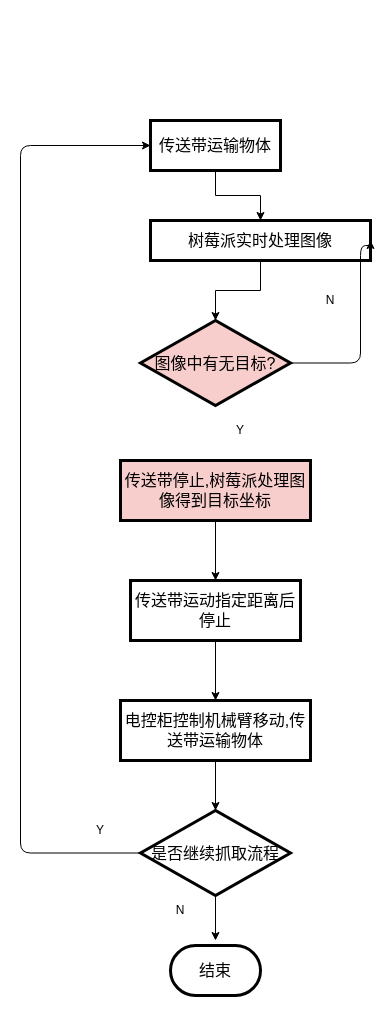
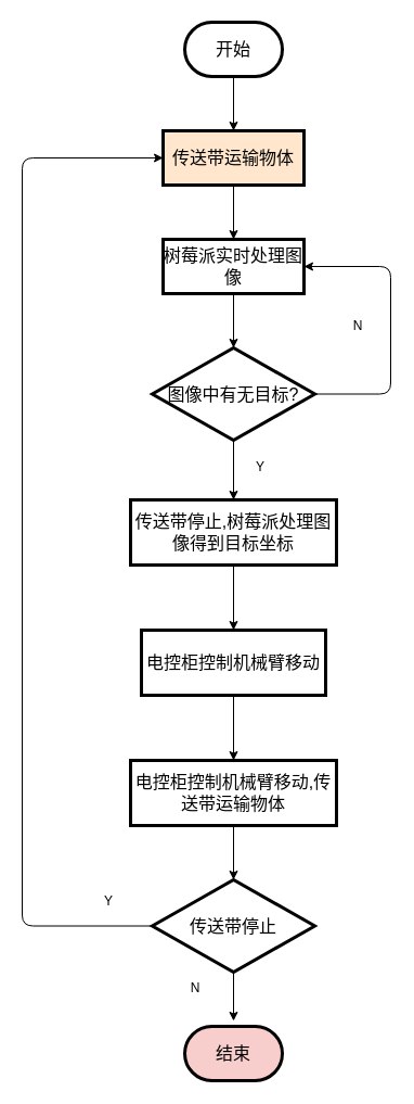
+ <mxCell id="3" value="&lt;font style=&quot;font-size: 16px&quot;&gt;开始&lt;/font&gt;" style="rounded=1;whiteSpace=wrap;html=1;strokeWidth=3;arcSize=50;" parent="1" vertex="1"><mxGeometry x="170" y="20" width="90" height="50" as="geometry" /></mxCell>
+ <mxCell id="2" value="" style="edgeStyle=orthogonalEdgeStyle;rounded=0;orthogonalLoop=1;jettySize=auto;html=1;" parent="1" source="3" target="5" edge="1"><mxGeometry relative="1" as="geometry" /></mxCell>
- <mxCell id="5" value="&lt;font style=&quot;font-size: 16px&quot;&gt;传送带运输物体&lt;/font&gt;" style="rounded=1;whiteSpace=wrap;html=1;strokeWidth=3;arcSize=0;" parent="1" vertex="1"><mxGeometry x="150" y="120" width="130" height="50" as="geometry" /></mxCell>
+ <mxCell id="5" value="&lt;font style=&quot;font-size: 16px&quot;&gt;传送带运输物体&lt;/font&gt;" style="rounded=1;whiteSpace=wrap;html=1;strokeWidth=3;arcSize=0;fillColor=#ffe6cc;" parent="1" vertex="1"><mxGeometry x="150" y="120" width="130" height="50" as="geometry" /></mxCell>
- <mxCell id="7" value="&lt;font style=&quot;font-size: 16px&quot;&gt;树莓派实时处理图像&lt;/font&gt;" style="rounded=1;whiteSpace=wrap;html=1;strokeWidth=3;arcSize=0;" parent="1" vertex="1"><mxGeometry x="150" y="220" width="220" height="40" as="geometry" /></mxCell>
+ <mxCell id="7" value="&lt;font style=&quot;font-size: 16px&quot;&gt;树莓派实时处理图像&lt;/font&gt;" style="rounded=1;whiteSpace=wrap;html=1;strokeWidth=3;arcSize=0;" parent="1" vertex="1"><mxGeometry x="150" y="220" width="130" height="50" as="geometry" /></mxCell>
- <mxCell id="9" value="&lt;font style=&quot;font-size: 16px&quot;&gt;图像中有无目标?&lt;/font&gt;" style="rhombus;whiteSpace=wrap;html=1;rounded=1;strokeWidth=3;arcSize=0;fillColor=#f8cecc;" parent="1" vertex="1"><mxGeometry x="140" y="320" width="150" height="85" as="geometry" /></mxCell>
+ <mxCell id="9" value="&lt;font style=&quot;font-size: 16px&quot;&gt;图像中有无目标?&lt;/font&gt;" style="rhombus;whiteSpace=wrap;html=1;rounded=1;strokeWidth=3;arcSize=0;" parent="1" vertex="1"><mxGeometry x="140" y="320" width="150" height="85" as="geometry" /></mxCell>
+ <mxCell id="8" value="" style="edgeStyle=orthogonalEdgeStyle;rounded=0;orthogonalLoop=1;jettySize=auto;html=1;" parent="1" source="9" target="13" edge="1"><mxGeometry relative="1" as="geometry" /></mxCell>
- <mxCell id="13" value="&lt;font style=&quot;font-size: 16px&quot;&gt;传送带停止,树莓派处理图像得到目标坐标&lt;/font&gt;" style="whiteSpace=wrap;html=1;rounded=1;strokeWidth=3;arcSize=0;fillColor=#f8cecc;" parent="1" vertex="1"><mxGeometry x="120" y="460" width="190" height="60" as="geometry" /></mxCell>
+ <mxCell id="13" value="&lt;font style=&quot;font-size: 16px&quot;&gt;传送带停止,树莓派处理图像得到目标坐标&lt;/font&gt;" style="whiteSpace=wrap;html=1;rounded=1;strokeWidth=3;arcSize=0;" parent="1" vertex="1"><mxGeometry x="120" y="460" width="190" height="60" as="geometry" /></mxCell>
- <mxCell id="15" value="&lt;font style=&quot;font-size: 16px&quot;&gt;传送带运动指定距离后停止&lt;/font&gt;" style="whiteSpace=wrap;html=1;rounded=1;strokeWidth=3;arcSize=0;" parent="1" vertex="1"><mxGeometry x="130" y="580" width="170" height="60" as="geometry" /></mxCell>
+ <mxCell id="15" value="&lt;font style=&quot;font-size: 16px&quot;&gt;电控柜控制机械臂移动&lt;/font&gt;" style="whiteSpace=wrap;html=1;rounded=1;strokeWidth=3;arcSize=0;" parent="1" vertex="1"><mxGeometry x="130" y="580" width="170" height="60" as="geometry" /></mxCell>
- <mxCell id="19" value="&lt;font style=&quot;font-size: 16px&quot;&gt;是否继续抓取流程&lt;/font&gt;" style="rhombus;whiteSpace=wrap;html=1;rounded=1;strokeWidth=3;arcSize=0;" parent="1" vertex="1"><mxGeometry x="140" y="810" width="150" height="85" as="geometry" /></mxCell>
+ <mxCell id="19" value="&lt;font style=&quot;font-size: 16px&quot;&gt;传送带停止&lt;/font&gt;" style="rhombus;whiteSpace=wrap;html=1;rounded=1;strokeWidth=3;arcSize=0;" parent="1" vertex="1"><mxGeometry x="140" y="810" width="150" height="85" as="geometry" /></mxCell>
- <mxCell id="20" value="&lt;font style=&quot;font-size: 16px&quot;&gt;结束&lt;/font&gt;" style="rounded=1;whiteSpace=wrap;html=1;strokeWidth=3;arcSize=50;" parent="1" vertex="1"><mxGeometry x="170" y="945" width="90" height="50" as="geometry" /></mxCell>
+ <mxCell id="20" value="&lt;font style=&quot;font-size: 16px&quot;&gt;结束&lt;/font&gt;" style="rounded=1;whiteSpace=wrap;html=1;strokeWidth=3;arcSize=50;fillColor=#f8cecc;" parent="1" vertex="1"><mxGeometry x="170" y="945" width="90" height="50" as="geometry" /></mxCell>
